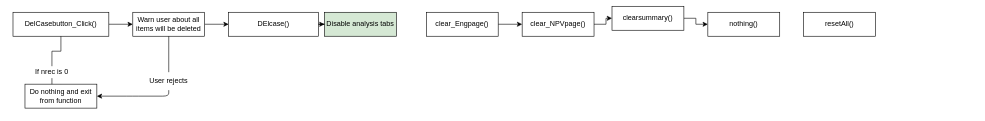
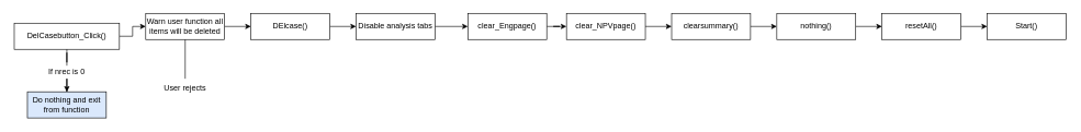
- <mxCell id="22" value="clearsummary()" style="rounded=0;whiteSpace=wrap;html=1;" vertex="1" parent="1"><mxGeometry x="1020" y="10" width="120" height="40" as="geometry" /></mxCell>
+ <mxCell id="22" value="clearsummary()" style="rounded=0;whiteSpace=wrap;html=1;" vertex="1" parent="1"><mxGeometry x="1020" y="20" width="120" height="40" as="geometry" /></mxCell>
- <mxCell id="4" value="DelCasebutton_Click()" style="rounded=0;whiteSpace=wrap;html=1;" vertex="1" parent="1"><mxGeometry x="20" y="20" width="160" height="40" as="geometry" /></mxCell>
+ <mxCell id="4" value="DelCasebutton_Click()" style="rounded=0;whiteSpace=wrap;html=1;" vertex="1" parent="1"><mxGeometry x="20" y="35" width="160" height="40" as="geometry" /></mxCell>
- <mxCell id="9" value="Warn user about all items will be deleted" style="rounded=0;whiteSpace=wrap;html=1;" vertex="1" parent="1"><mxGeometry x="220" y="20" width="120" height="40" as="geometry" /></mxCell>
+ <mxCell id="9" value="Warn user function all items will be deleted" style="rounded=0;whiteSpace=wrap;html=1;" vertex="1" parent="1"><mxGeometry x="220" y="20" width="120" height="40" as="geometry" /></mxCell>
- <mxCell id="14" value="DElcase()" style="rounded=0;whiteSpace=wrap;html=1;" vertex="1" parent="1"><mxGeometry x="380" y="20" width="150" height="40" as="geometry" /></mxCell>
+ <mxCell id="14" value="DElcase()" style="rounded=0;whiteSpace=wrap;html=1;" vertex="1" parent="1"><mxGeometry x="380" y="20" width="120" height="40" as="geometry" /></mxCell>
- <mxCell id="16" value="Disable analysis tabs" style="rounded=0;whiteSpace=wrap;html=1;fillColor=#d5e8d4;" vertex="1" parent="1"><mxGeometry x="540" y="20" width="120" height="40" as="geometry" /></mxCell>
+ <mxCell id="16" value="Disable analysis tabs" style="rounded=0;whiteSpace=wrap;html=1;" vertex="1" parent="1"><mxGeometry x="540" y="20" width="120" height="40" as="geometry" /></mxCell>
+ <mxCell id="15" style="edgeStyle=orthogonalEdgeStyle;rounded=0;orthogonalLoop=1;jettySize=auto;html=1;" edge="1" parent="1" source="16" target="18"><mxGeometry relative="1" as="geometry" /></mxCell>
- <mxCell id="20" value="clear_NPVpage()" style="rounded=0;whiteSpace=wrap;html=1;" vertex="1" parent="1"><mxGeometry x="870" y="20" width="120" height="40" as="geometry" /></mxCell>
+ <mxCell id="20" value="clear_NPVpage()" style="rounded=0;whiteSpace=wrap;html=1;" vertex="1" parent="1"><mxGeometry x="860" y="20" width="120" height="40" as="geometry" /></mxCell>
+ <mxCell id="23" style="edgeStyle=orthogonalEdgeStyle;rounded=0;orthogonalLoop=1;jettySize=auto;html=1;" edge="1" parent="1" source="24" target="26"><mxGeometry relative="1" as="geometry" /></mxCell>
+ <mxCell id="25" style="edgeStyle=orthogonalEdgeStyle;rounded=0;orthogonalLoop=1;jettySize=auto;html=1;" edge="1" parent="1" source="26" target="27"><mxGeometry relative="1" as="geometry" /></mxCell>
+ <mxCell id="27" value="Start()" style="rounded=0;whiteSpace=wrap;html=1;" vertex="1" parent="1"><mxGeometry x="1500" y="20" width="120" height="40" as="geometry" /></mxCell>
- <mxCell id="6" value="If nrec is 0" style="text;html=1;strokeColor=none;fillColor=none;align=center;verticalAlign=middle;whiteSpace=wrap;rounded=0;" vertex="1" parent="1"><mxGeometry x="55" y="110" width="60" height="20" as="geometry" /></mxCell>
+ <mxCell id="6" value="If nrec is 0" style="text;html=1;strokeColor=none;fillColor=none;align=center;verticalAlign=middle;whiteSpace=wrap;rounded=0;" vertex="1" parent="1"><mxGeometry x="70" y="100" width="60" height="20" as="geometry" /></mxCell>
- <mxCell id="10" value="" style="endArrow=classic;html=1;exitX=0.5;exitY=1;exitDx=0;exitDy=0;entryX=1;entryY=0.5;entryDx=0;entryDy=0;startArrow=none;" edge="1" parent="1" source="11" target="5"><mxGeometry width="50" height="50" relative="1" as="geometry"><mxPoint x="330" y="150" as="sourcePoint" /><mxPoint x="160" y="170" as="targetPoint" /><Array as="points"><mxPoint x="280" y="160" /><mxPoint x="220" y="160" /></Array></mxGeometry></mxCell>
- <mxCell id="5" value="Do nothing and exit from function" style="rounded=0;whiteSpace=wrap;html=1;" vertex="1" parent="1"><mxGeometry x="40" y="140" width="120" height="40" as="geometry" /></mxCell>
+ <mxCell id="5" value="Do nothing and exit from function" style="rounded=0;whiteSpace=wrap;html=1;fillColor=#dae8fc;" vertex="1" parent="1"><mxGeometry x="40" y="140" width="120" height="40" as="geometry" /></mxCell>
